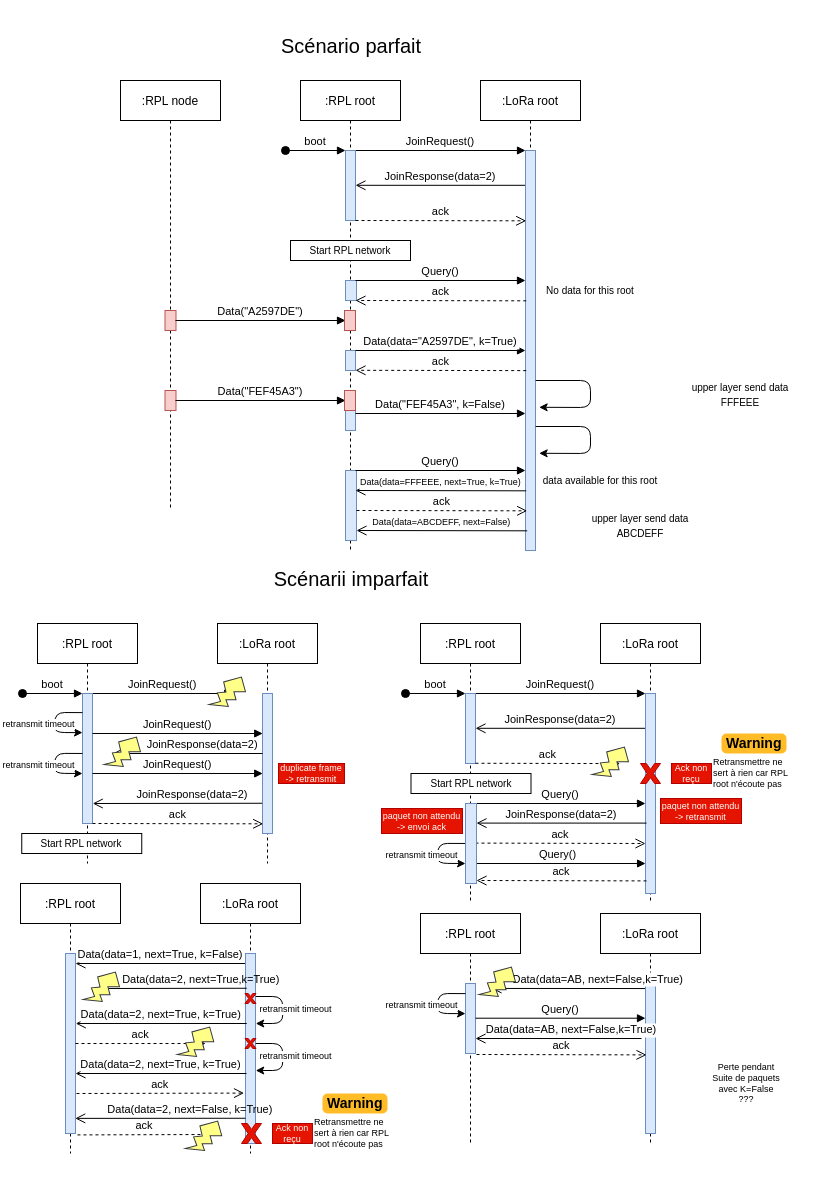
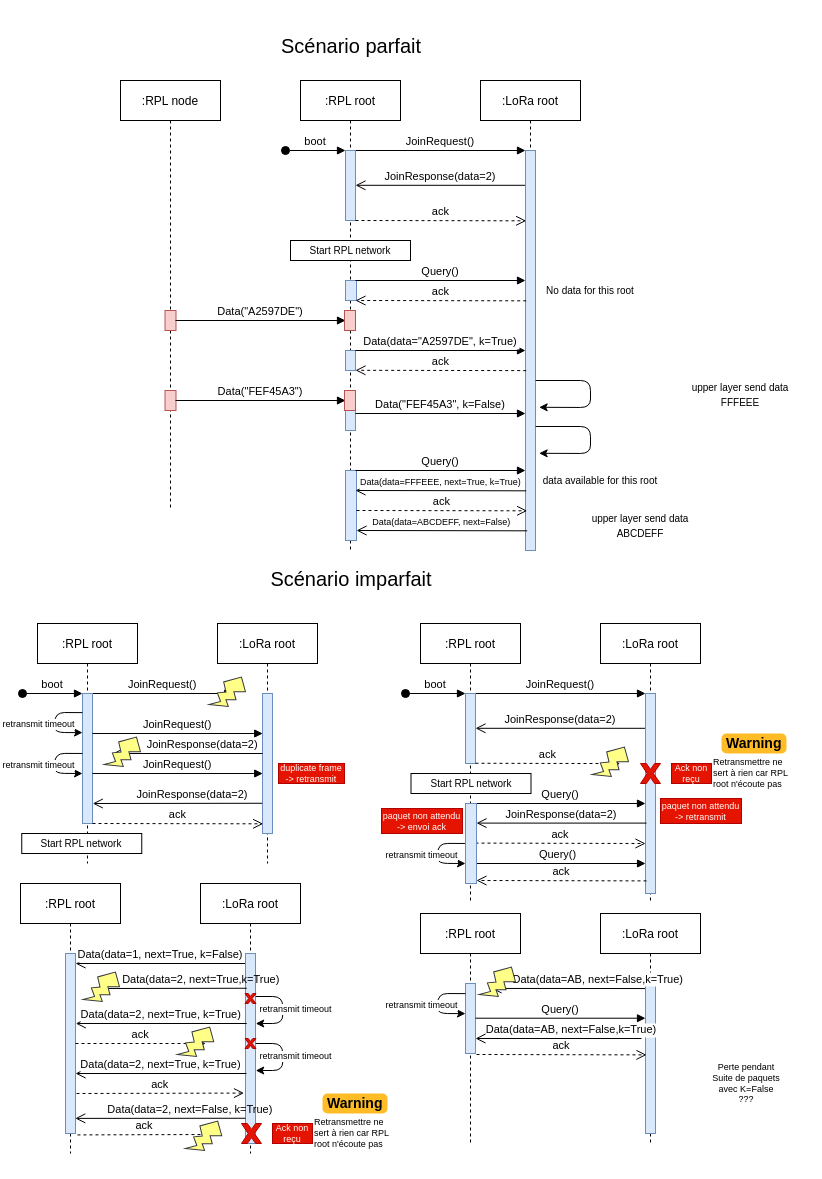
- <mxCell id="2" value="&lt;font style=&quot;font-size: 20px&quot;&gt;Scénarii imparfait&lt;/font&gt;" style="text;html=1;strokeColor=none;fillColor=none;align=center;verticalAlign=middle;whiteSpace=wrap;rounded=0;fontSize=9;" parent="1" vertex="1"><mxGeometry x="265.5" y="553" width="170" height="50" as="geometry" /></mxCell>
+ <mxCell id="2" value="&lt;font style=&quot;font-size: 20px&quot;&gt;Scénario imparfait&lt;/font&gt;" style="text;html=1;strokeColor=none;fillColor=none;align=center;verticalAlign=middle;whiteSpace=wrap;rounded=0;fontSize=9;" parent="1" vertex="1"><mxGeometry x="265.5" y="553" width="170" height="50" as="geometry" /></mxCell>
